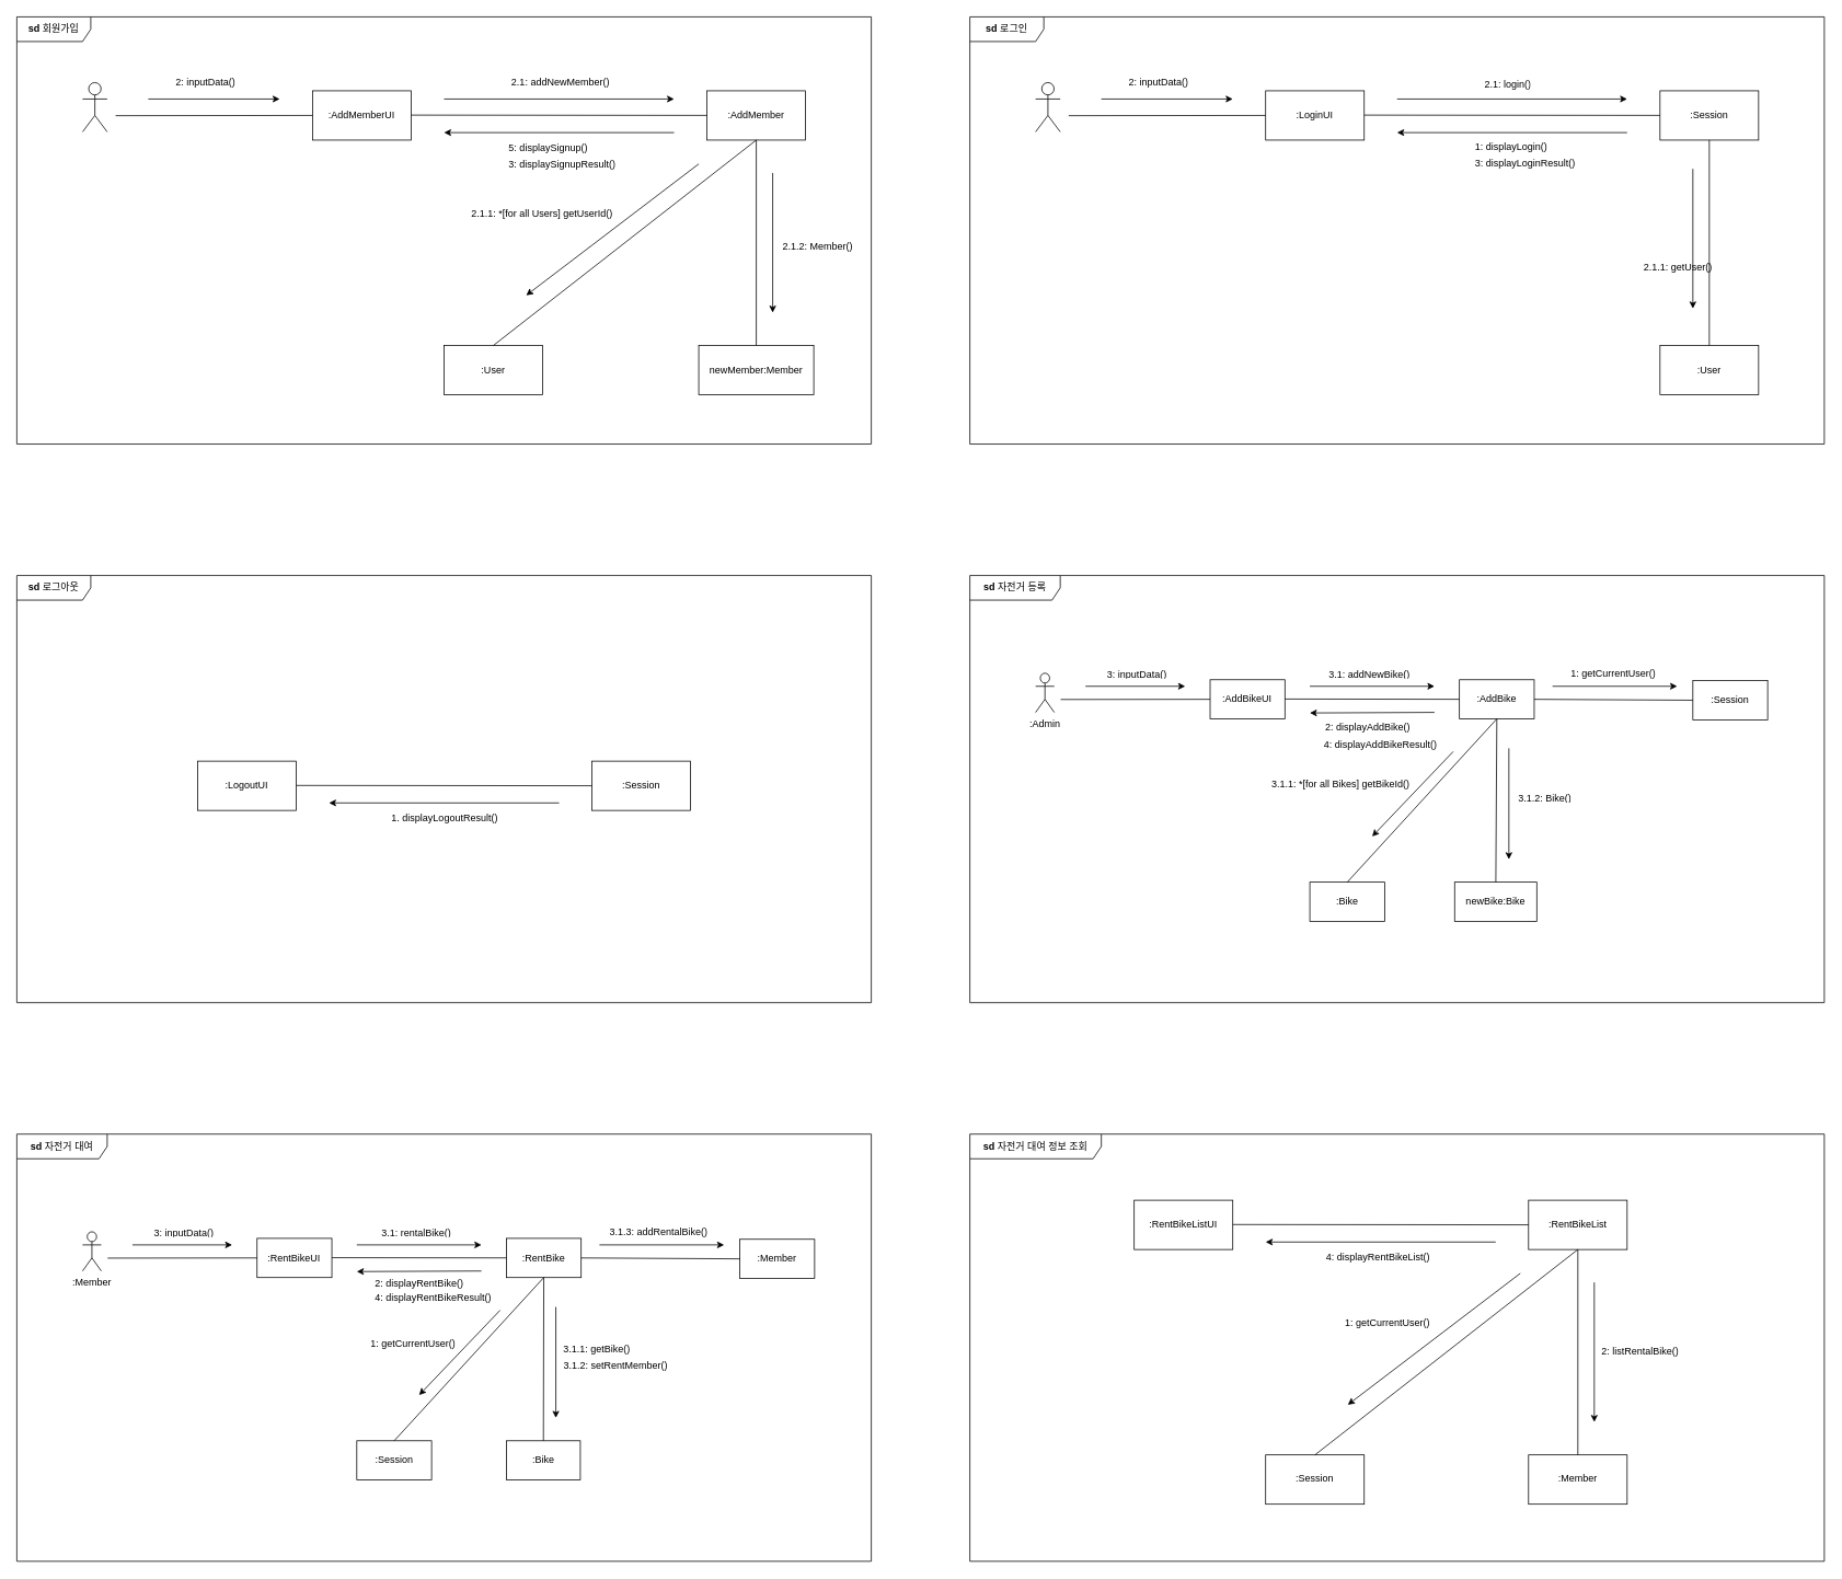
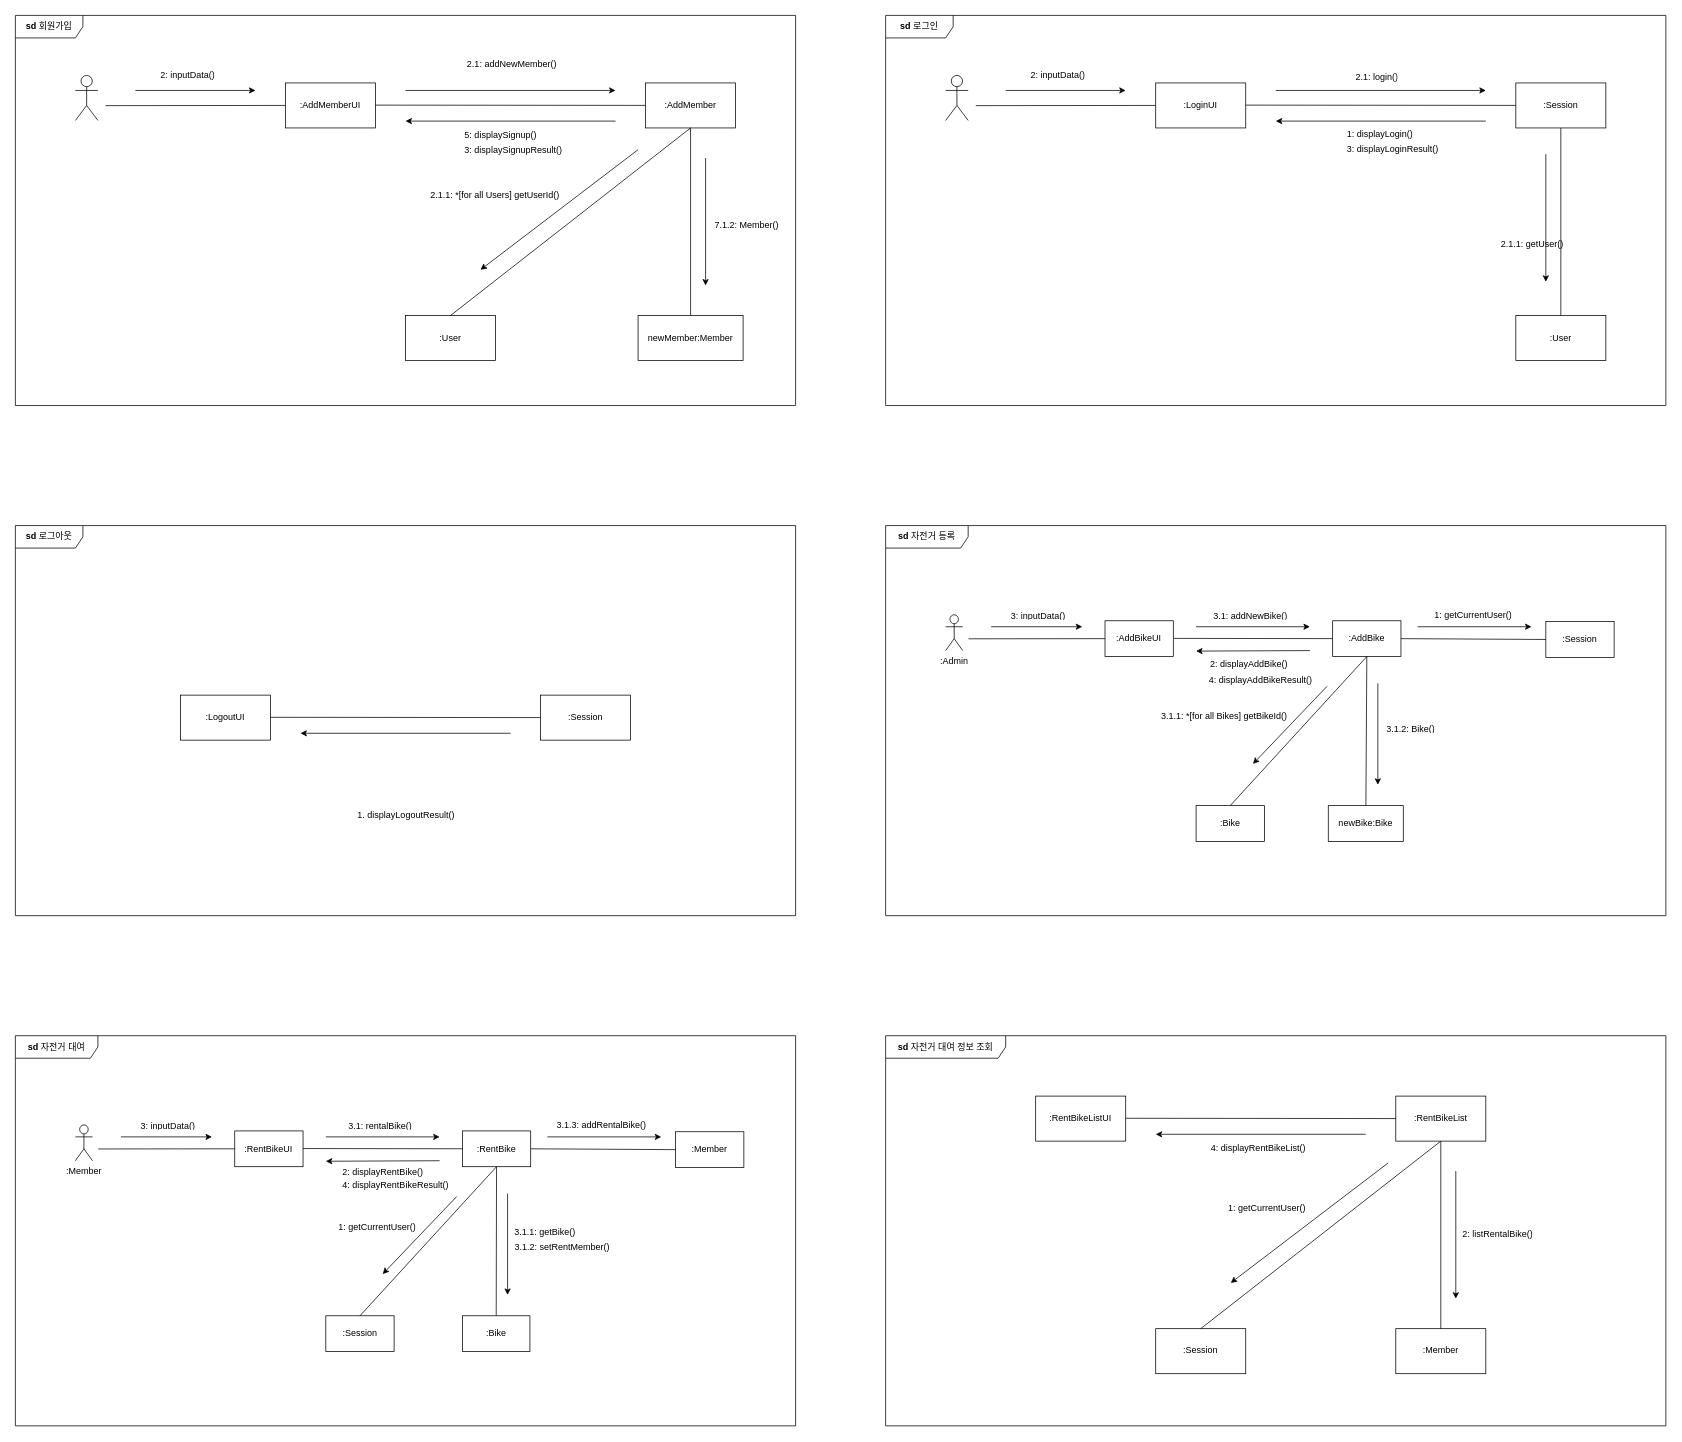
- <mxCell id="18" value="2.1: addNewMember()" style="text;html=1;strokeColor=none;fillColor=none;align=center;verticalAlign=middle;whiteSpace=wrap;overflow=hidden;" vertex="1" parent="1"><mxGeometry x="617" y="90" width="130" height="20" as="geometry" /></mxCell>
+ <mxCell id="18" value="2.1: addNewMember()" style="text;html=1;strokeColor=none;fillColor=none;align=center;verticalAlign=middle;whiteSpace=wrap;overflow=hidden;" vertex="1" parent="1"><mxGeometry x="617" y="75" width="130" height="20" as="geometry" /></mxCell>
- <mxCell id="21" value="2.1.2: Member()" style="text;html=1;strokeColor=none;fillColor=none;align=center;verticalAlign=middle;whiteSpace=wrap;overflow=hidden;" vertex="1" parent="1"><mxGeometry x="930" y="290" width="130" height="20" as="geometry" /></mxCell>
+ <mxCell id="21" value="7.1.2: Member()" style="text;html=1;strokeColor=none;fillColor=none;align=center;verticalAlign=middle;whiteSpace=wrap;overflow=hidden;" vertex="1" parent="1"><mxGeometry x="930" y="290" width="130" height="20" as="geometry" /></mxCell>
- <mxCell id="43" value="1. displayLogoutResult()" style="text;html=1;strokeColor=none;fillColor=none;align=center;verticalAlign=middle;whiteSpace=wrap;overflow=hidden;" vertex="1" parent="1"><mxGeometry x="472" y="986" width="138" height="20" as="geometry" /></mxCell>
+ <mxCell id="43" value="1. displayLogoutResult()" style="text;html=1;strokeColor=none;fillColor=none;align=center;verticalAlign=middle;whiteSpace=wrap;overflow=hidden;" vertex="1" parent="1"><mxGeometry x="472" y="1076" width="138" height="20" as="geometry" /></mxCell>
